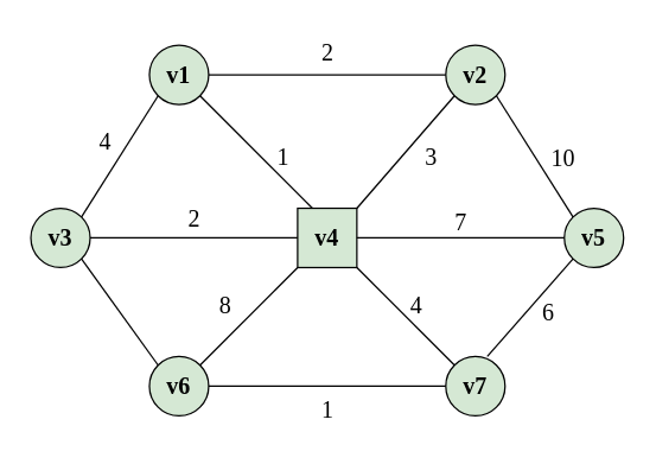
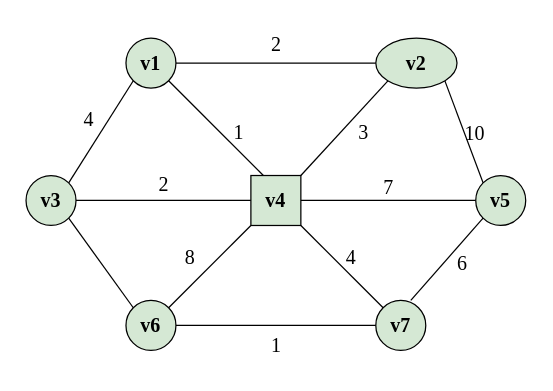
- <mxCell id="9" value="&lt;b&gt;&lt;font style=&quot;font-size: 16px;&quot; face=&quot;Verdana&quot;&gt;v2&lt;/font&gt;&lt;/b&gt;" style="ellipse;whiteSpace=wrap;html=1;aspect=fixed;fillColor=#d5e8d4;strokeColor=#000000;" vertex="1" parent="1"><mxGeometry x="300" y="30" width="40" height="40" as="geometry" /></mxCell>
+ <mxCell id="9" value="&lt;b&gt;&lt;font style=&quot;font-size: 16px;&quot; face=&quot;Verdana&quot;&gt;v2&lt;/font&gt;&lt;/b&gt;" style="ellipse;whiteSpace=wrap;html=1;aspect=fixed;fillColor=#d5e8d4;strokeColor=#000000;" vertex="1" parent="1"><mxGeometry x="300" y="30" width="65" height="40" as="geometry" /></mxCell>
